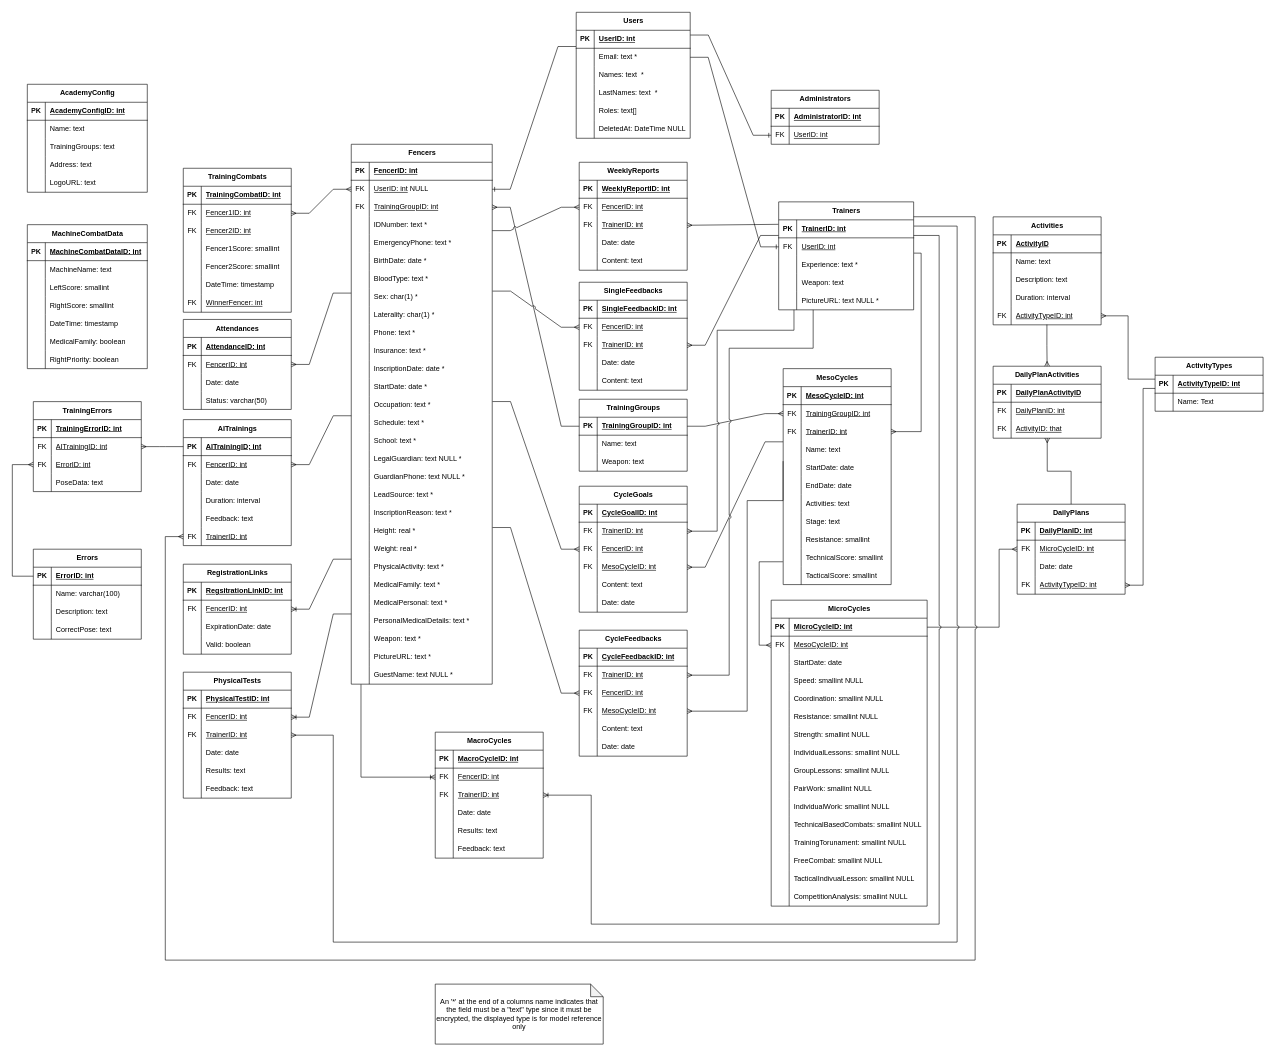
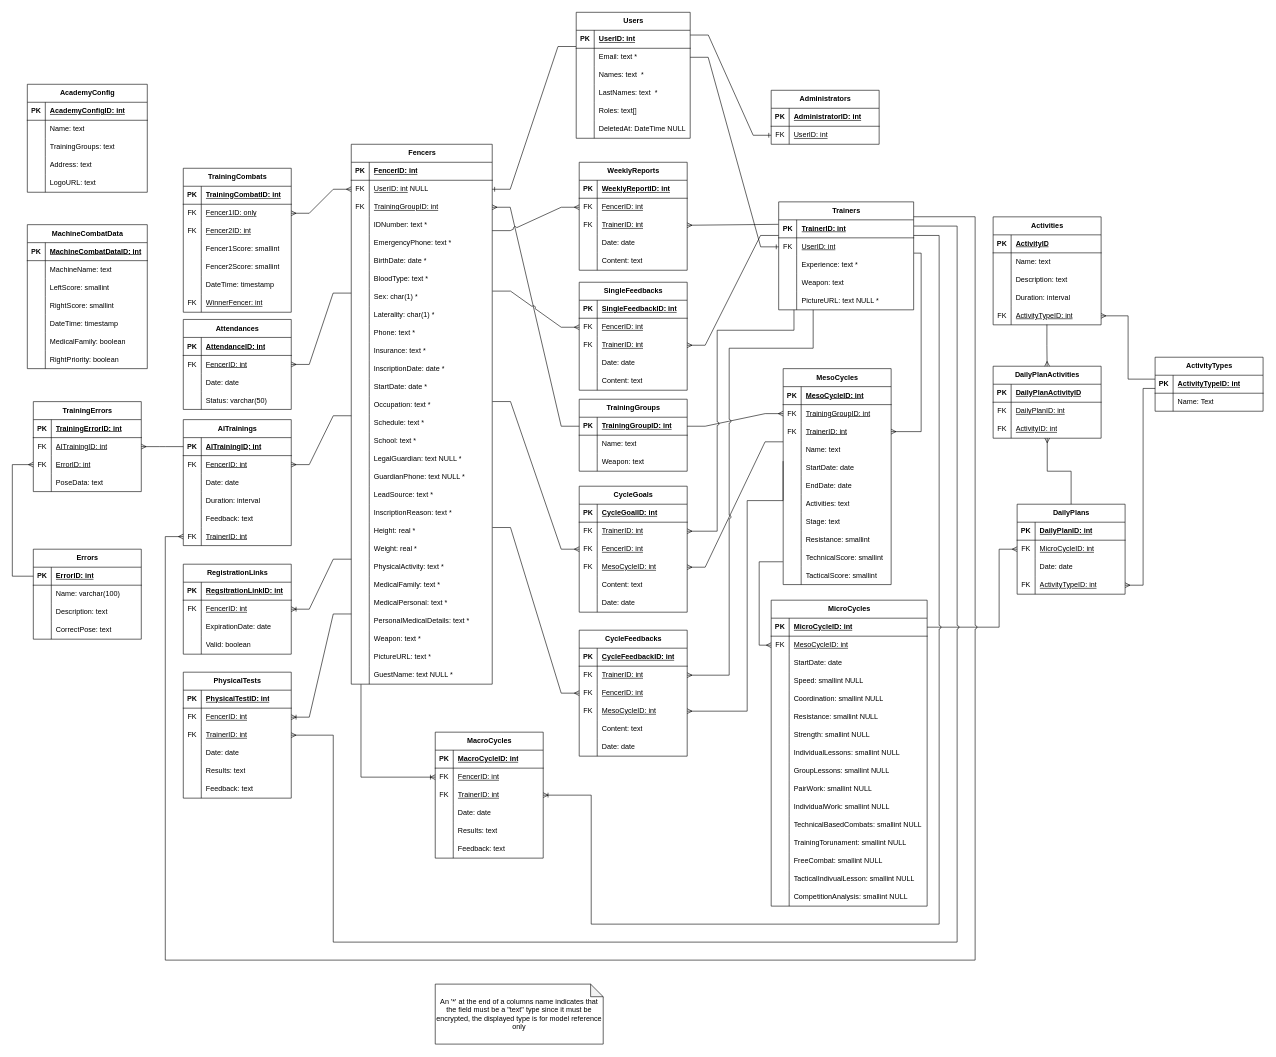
- <mxCell id="405" value="Fencer1ID: int" style="shape=partialRectangle;connectable=0;fillColor=none;top=0;left=0;bottom=0;right=0;align=left;spacingLeft=6;overflow=hidden;whiteSpace=wrap;html=1;fontStyle=4" parent="403" vertex="1"><mxGeometry x="30" width="150" height="30" as="geometry"><mxRectangle width="150" height="30" as="alternateBounds" /></mxGeometry></mxCell>
+ <mxCell id="405" value="Fencer1ID: only" style="shape=partialRectangle;connectable=0;fillColor=none;top=0;left=0;bottom=0;right=0;align=left;spacingLeft=6;overflow=hidden;whiteSpace=wrap;html=1;fontStyle=4" parent="403" vertex="1"><mxGeometry x="30" width="150" height="30" as="geometry"><mxRectangle width="150" height="30" as="alternateBounds" /></mxGeometry></mxCell>
- <mxCell id="380" value="ActivityID: that" style="shape=partialRectangle;connectable=0;fillColor=none;top=0;left=0;bottom=0;right=0;align=left;spacingLeft=6;overflow=hidden;whiteSpace=wrap;html=1;fontStyle=4" parent="378" vertex="1"><mxGeometry x="30" width="150" height="30" as="geometry"><mxRectangle width="150" height="30" as="alternateBounds" /></mxGeometry></mxCell>
+ <mxCell id="380" value="ActivityID: int" style="shape=partialRectangle;connectable=0;fillColor=none;top=0;left=0;bottom=0;right=0;align=left;spacingLeft=6;overflow=hidden;whiteSpace=wrap;html=1;fontStyle=4" parent="378" vertex="1"><mxGeometry x="30" width="150" height="30" as="geometry"><mxRectangle width="150" height="30" as="alternateBounds" /></mxGeometry></mxCell>
